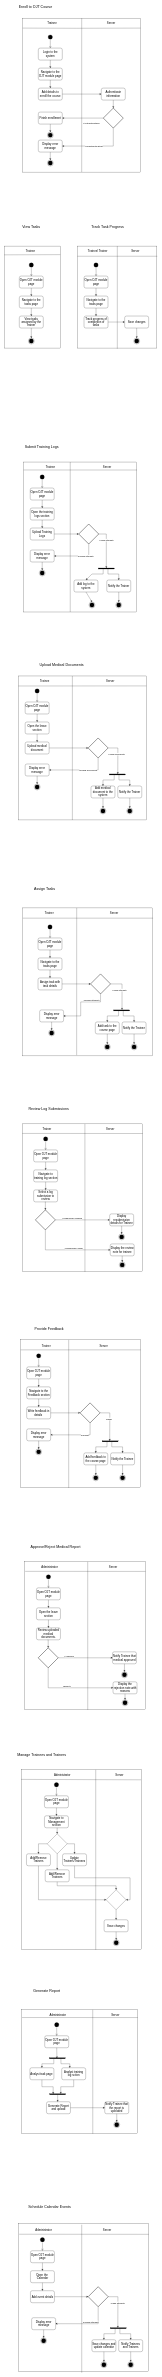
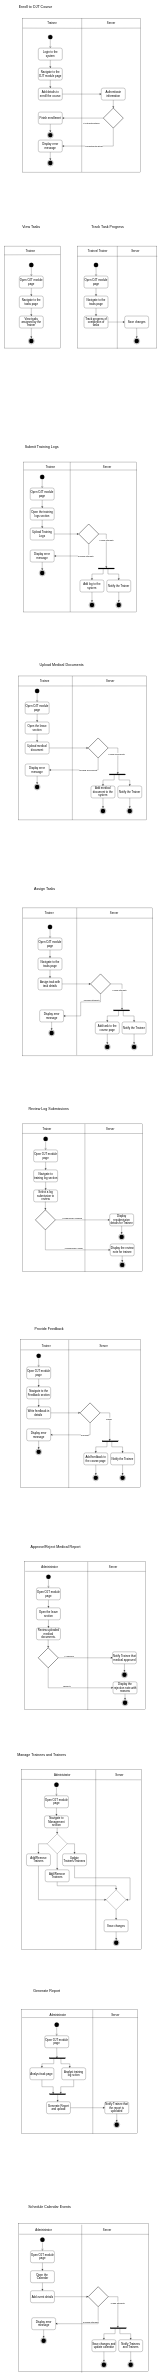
- <mxCell id="51" value="&lt;font style=&quot;font-size: 14px;&quot;&gt;Add log to the system&lt;/font&gt;" style="rounded=1;whiteSpace=wrap;html=1;fillColor=none;" vertex="1" parent="1"><mxGeometry x="368.34" y="2900" width="120" height="60" as="geometry" /></mxCell>
+ <mxCell id="51" value="&lt;font style=&quot;font-size: 14px;&quot;&gt;Add log to the system&lt;/font&gt;" style="rounded=1;whiteSpace=wrap;html=1;fillColor=none;" vertex="1" parent="1"><mxGeometry x="398.34" y="2900" width="120" height="60" as="geometry" /></mxCell>
